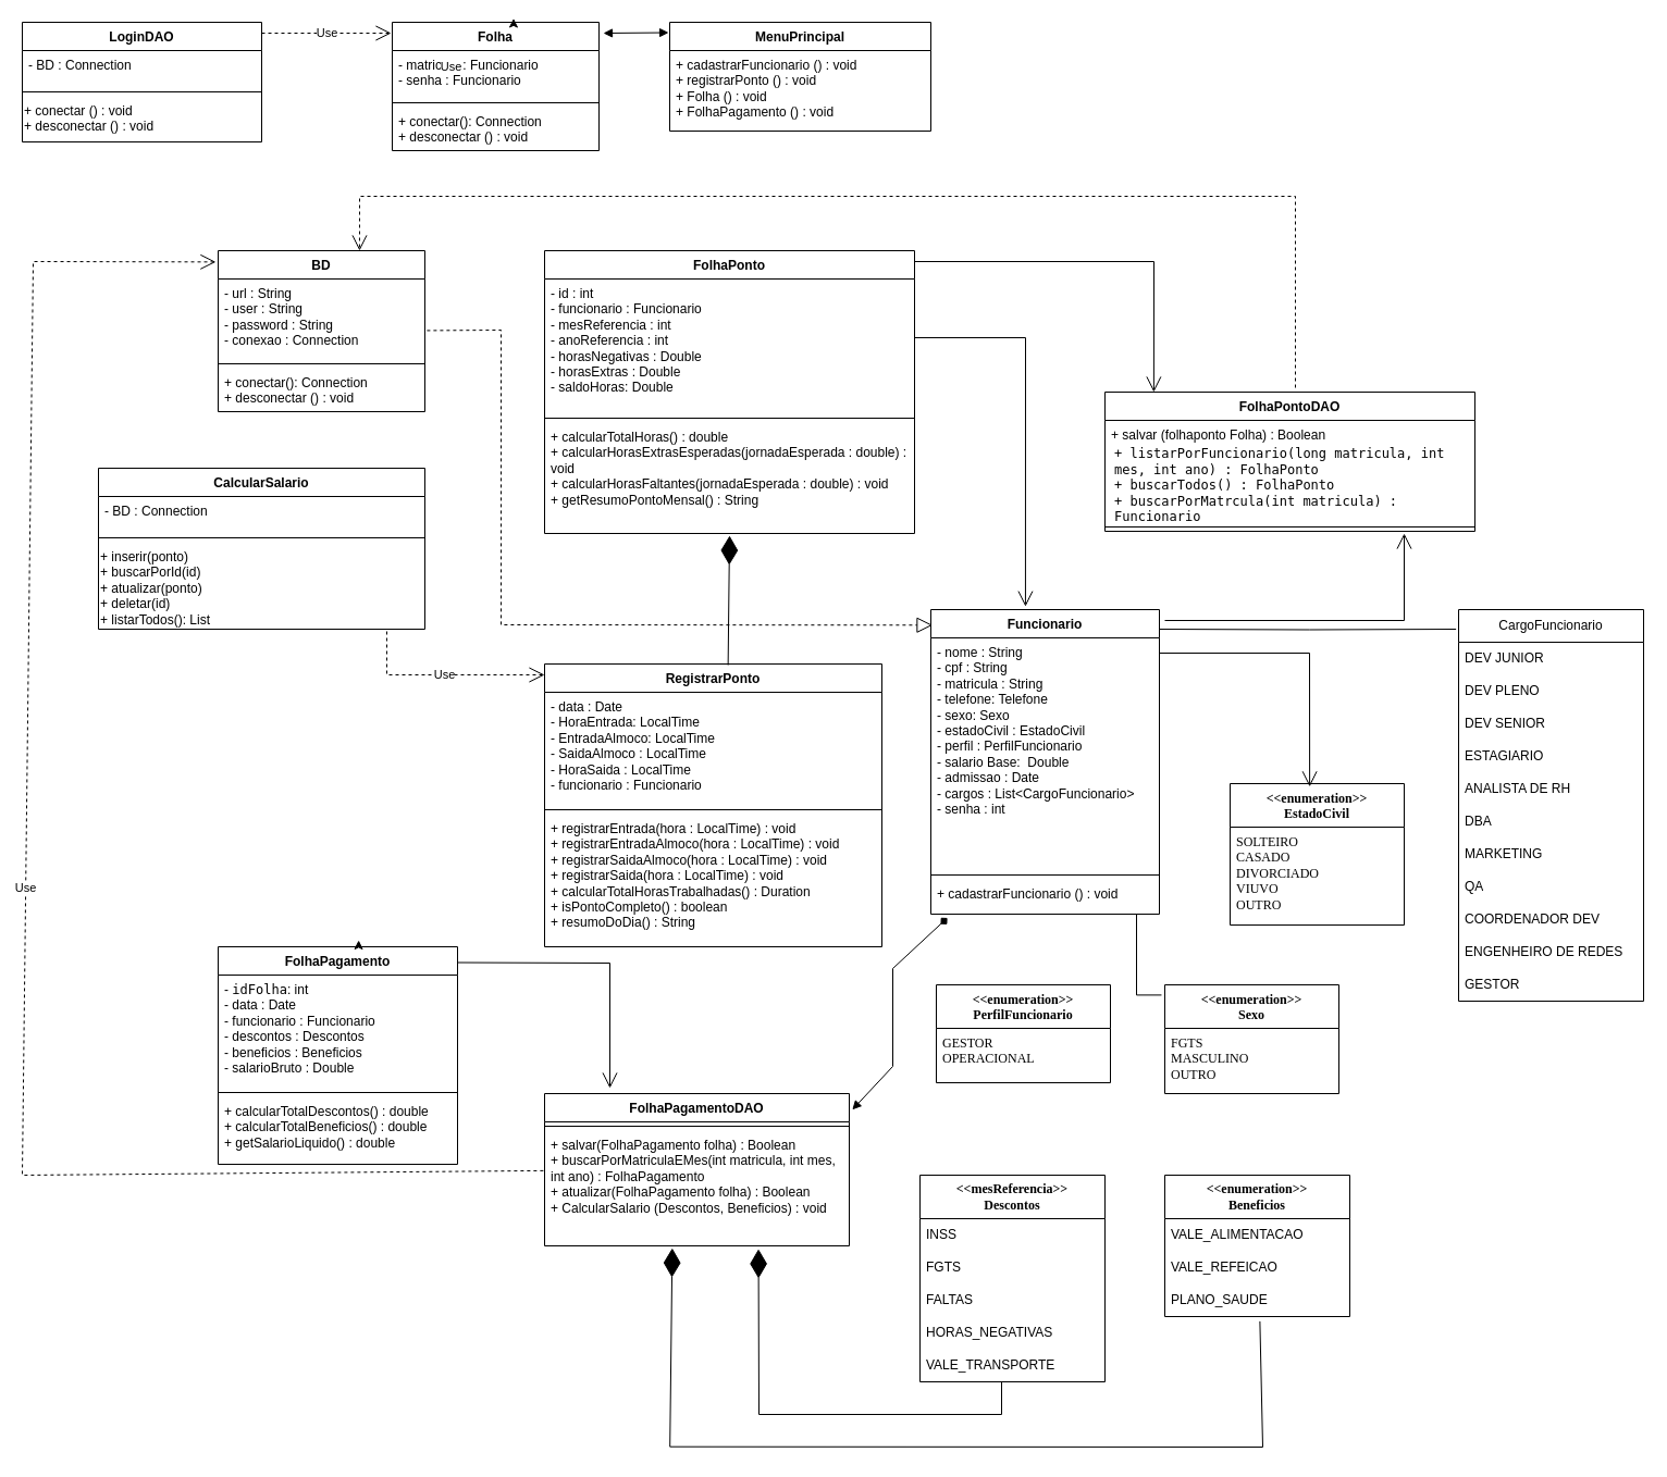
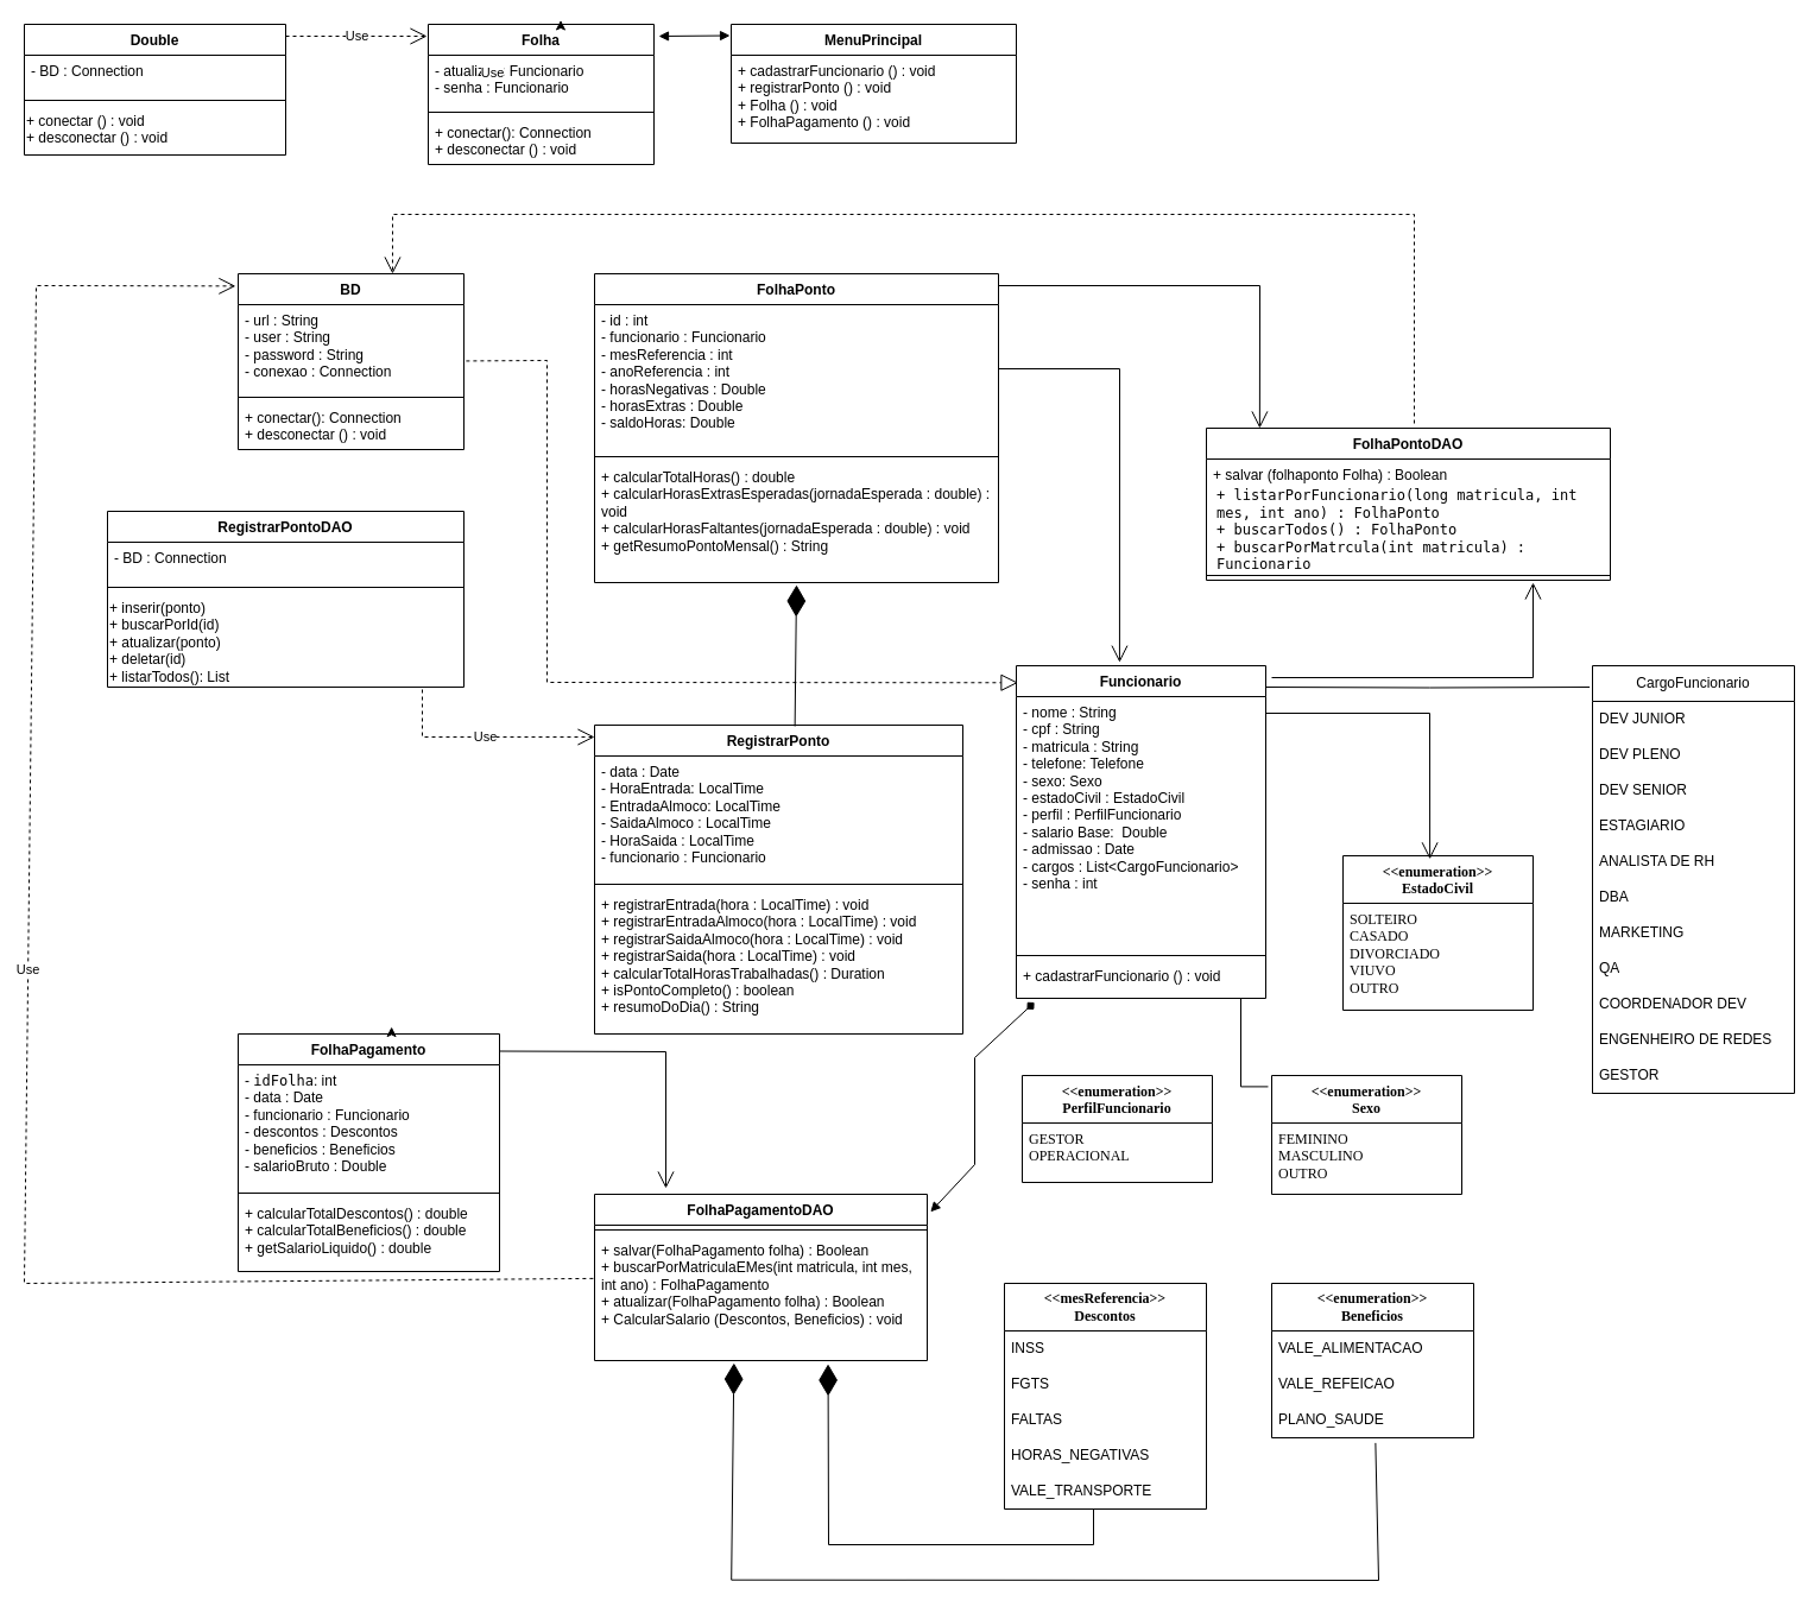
- <mxCell id="67" value="LoginDAO" style="swimlane;fontStyle=1;align=center;verticalAlign=top;childLayout=stackLayout;horizontal=1;startSize=26;horizontalStack=0;resizeParent=1;resizeParentMax=0;resizeLast=0;collapsible=1;marginBottom=0;whiteSpace=wrap;html=1;" vertex="1" parent="1"><mxGeometry x="20" y="20" width="220" height="110" as="geometry" /></mxCell>
+ <mxCell id="67" value="Double" style="swimlane;fontStyle=1;align=center;verticalAlign=top;childLayout=stackLayout;horizontal=1;startSize=26;horizontalStack=0;resizeParent=1;resizeParentMax=0;resizeLast=0;collapsible=1;marginBottom=0;whiteSpace=wrap;html=1;" vertex="1" parent="1"><mxGeometry x="20" y="20" width="220" height="110" as="geometry" /></mxCell>
- <mxCell id="24" value="- matricula : Funcionario&lt;div&gt;- senha : Funcionario&lt;/div&gt;" style="text;strokeColor=none;fillColor=none;align=left;verticalAlign=top;spacingLeft=4;spacingRight=4;overflow=hidden;rotatable=0;points=[[0,0.5],[1,0.5]];portConstraint=eastwest;whiteSpace=wrap;html=1;" parent="23" vertex="1"><mxGeometry y="26" width="190" height="44" as="geometry" /></mxCell>
+ <mxCell id="24" value="- atualizar : Funcionario&lt;div&gt;- senha : Funcionario&lt;/div&gt;" style="text;strokeColor=none;fillColor=none;align=left;verticalAlign=top;spacingLeft=4;spacingRight=4;overflow=hidden;rotatable=0;points=[[0,0.5],[1,0.5]];portConstraint=eastwest;whiteSpace=wrap;html=1;" parent="23" vertex="1"><mxGeometry y="26" width="190" height="44" as="geometry" /></mxCell>
- <mxCell id="62" value="CalcularSalario" style="swimlane;fontStyle=1;align=center;verticalAlign=top;childLayout=stackLayout;horizontal=1;startSize=26;horizontalStack=0;resizeParent=1;resizeParentMax=0;resizeLast=0;collapsible=1;marginBottom=0;whiteSpace=wrap;html=1;" parent="1" vertex="1"><mxGeometry x="90" y="430" width="300" height="148" as="geometry" /></mxCell>
+ <mxCell id="62" value="RegistrarPontoDAO" style="swimlane;fontStyle=1;align=center;verticalAlign=top;childLayout=stackLayout;horizontal=1;startSize=26;horizontalStack=0;resizeParent=1;resizeParentMax=0;resizeLast=0;collapsible=1;marginBottom=0;whiteSpace=wrap;html=1;" parent="1" vertex="1"><mxGeometry x="90" y="430" width="300" height="148" as="geometry" /></mxCell>
- <mxCell id="22" value="FGTS&lt;div&gt;MASCULINO&lt;/div&gt;&lt;div&gt;OUTRO&lt;/div&gt;" style="text;strokeColor=none;fillColor=none;align=left;verticalAlign=top;spacingLeft=4;spacingRight=4;overflow=hidden;rotatable=0;points=[[0,0.5],[1,0.5]];portConstraint=eastwest;whiteSpace=wrap;html=1;fontFamily=Tahoma;fontColor=default;labelBackgroundColor=none;labelBorderColor=none;" parent="21" vertex="1"><mxGeometry y="40" width="160" height="60" as="geometry" /></mxCell>
+ <mxCell id="22" value="FEMININO&lt;div&gt;MASCULINO&lt;/div&gt;&lt;div&gt;OUTRO&lt;/div&gt;" style="text;strokeColor=none;fillColor=none;align=left;verticalAlign=top;spacingLeft=4;spacingRight=4;overflow=hidden;rotatable=0;points=[[0,0.5],[1,0.5]];portConstraint=eastwest;whiteSpace=wrap;html=1;fontFamily=Tahoma;fontColor=default;labelBackgroundColor=none;labelBorderColor=none;" parent="21" vertex="1"><mxGeometry y="40" width="160" height="60" as="geometry" /></mxCell>
